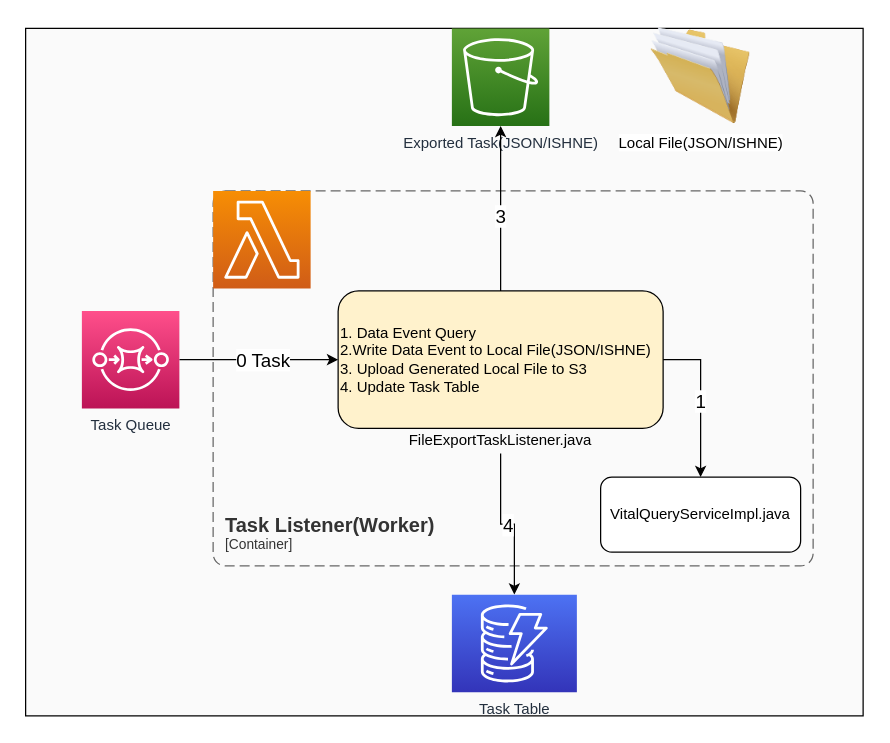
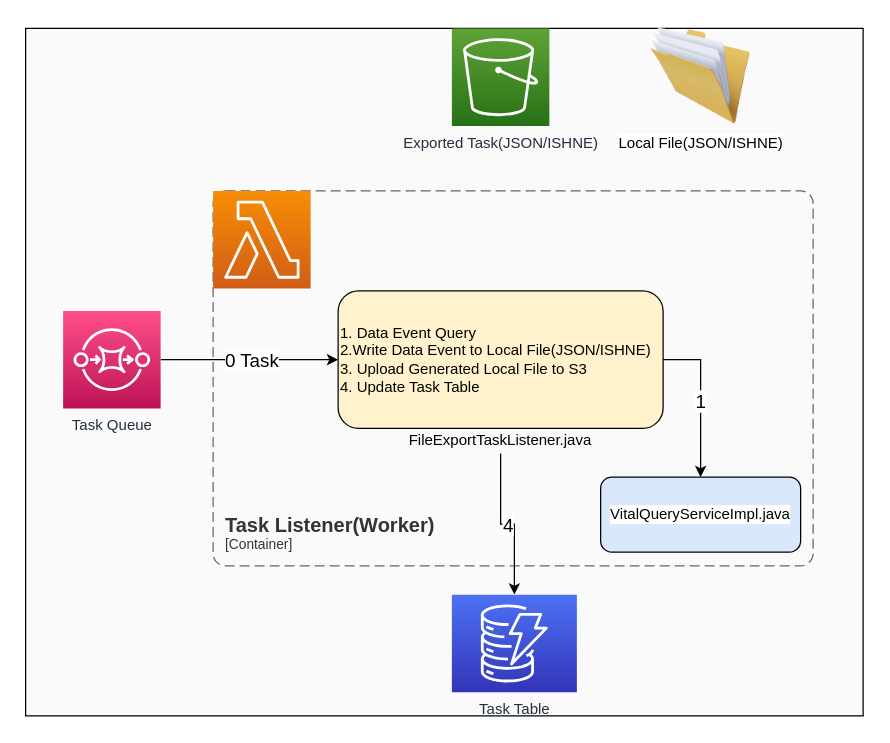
- <mxCell id="14" style="edgeStyle=orthogonalEdgeStyle;rounded=0;orthogonalLoop=1;jettySize=auto;html=1;exitX=0.5;exitY=0;exitDx=0;exitDy=0;" edge="1" parent="1" source="12" target="7"><mxGeometry relative="1" as="geometry" /></mxCell>
- <mxCell id="15" value="&lt;font style=&quot;font-size: 15px;&quot;&gt;3&lt;/font&gt;" style="edgeLabel;html=1;align=center;verticalAlign=middle;resizable=0;points=[];" vertex="1" connectable="0" parent="14"><mxGeometry x="-0.076" y="-1" relative="1" as="geometry"><mxPoint x="-2" as="offset" /></mxGeometry></mxCell>
- <mxCell id="5" value="Task Queue" style="sketch=0;points=[[0,0,0],[0.25,0,0],[0.5,0,0],[0.75,0,0],[1,0,0],[0,1,0],[0.25,1,0],[0.5,1,0],[0.75,1,0],[1,1,0],[0,0.25,0],[0,0.5,0],[0,0.75,0],[1,0.25,0],[1,0.5,0],[1,0.75,0]];outlineConnect=0;fontColor=#232F3E;gradientColor=#FF4F8B;gradientDirection=north;fillColor=#BC1356;strokeColor=#ffffff;dashed=0;verticalLabelPosition=bottom;verticalAlign=top;align=center;html=1;fontSize=12;fontStyle=0;aspect=fixed;shape=mxgraph.aws4.resourceIcon;resIcon=mxgraph.aws4.sqs;" parent="1" vertex="1"><mxGeometry x="65" y="248" width="78" height="78" as="geometry" /></mxCell>
+ <mxCell id="5" value="Task Queue" style="sketch=0;points=[[0,0,0],[0.25,0,0],[0.5,0,0],[0.75,0,0],[1,0,0],[0,1,0],[0.25,1,0],[0.5,1,0],[0.75,1,0],[1,1,0],[0,0.25,0],[0,0.5,0],[0,0.75,0],[1,0.25,0],[1,0.5,0],[1,0.75,0]];outlineConnect=0;fontColor=#232F3E;gradientColor=#FF4F8B;gradientDirection=north;fillColor=#BC1356;strokeColor=#ffffff;dashed=0;verticalLabelPosition=bottom;verticalAlign=top;align=center;html=1;fontSize=12;fontStyle=0;aspect=fixed;shape=mxgraph.aws4.resourceIcon;resIcon=mxgraph.aws4.sqs;" parent="1" vertex="1"><mxGeometry x="50" y="248" width="78" height="78" as="geometry" /></mxCell>
- <mxCell id="10" value="&lt;pre style=&quot;background-color: rgb(255, 255, 255);&quot;&gt;&lt;font face=&quot;Helvetica&quot; style=&quot;font-size: 12px;&quot;&gt;VitalQueryServiceImpl.java&lt;/font&gt;&lt;/pre&gt;" style="rounded=1;whiteSpace=wrap;html=1;" vertex="1" parent="1"><mxGeometry x="480" y="381" width="160" height="60" as="geometry" /></mxCell>
+ <mxCell id="10" value="&lt;pre style=&quot;background-color: rgb(255, 255, 255);&quot;&gt;&lt;font face=&quot;Helvetica&quot; style=&quot;font-size: 12px;&quot;&gt;VitalQueryServiceImpl.java&lt;/font&gt;&lt;/pre&gt;" style="rounded=1;whiteSpace=wrap;html=1;fillColor=#dae8fc;" vertex="1" parent="1"><mxGeometry x="480" y="381" width="160" height="60" as="geometry" /></mxCell>
